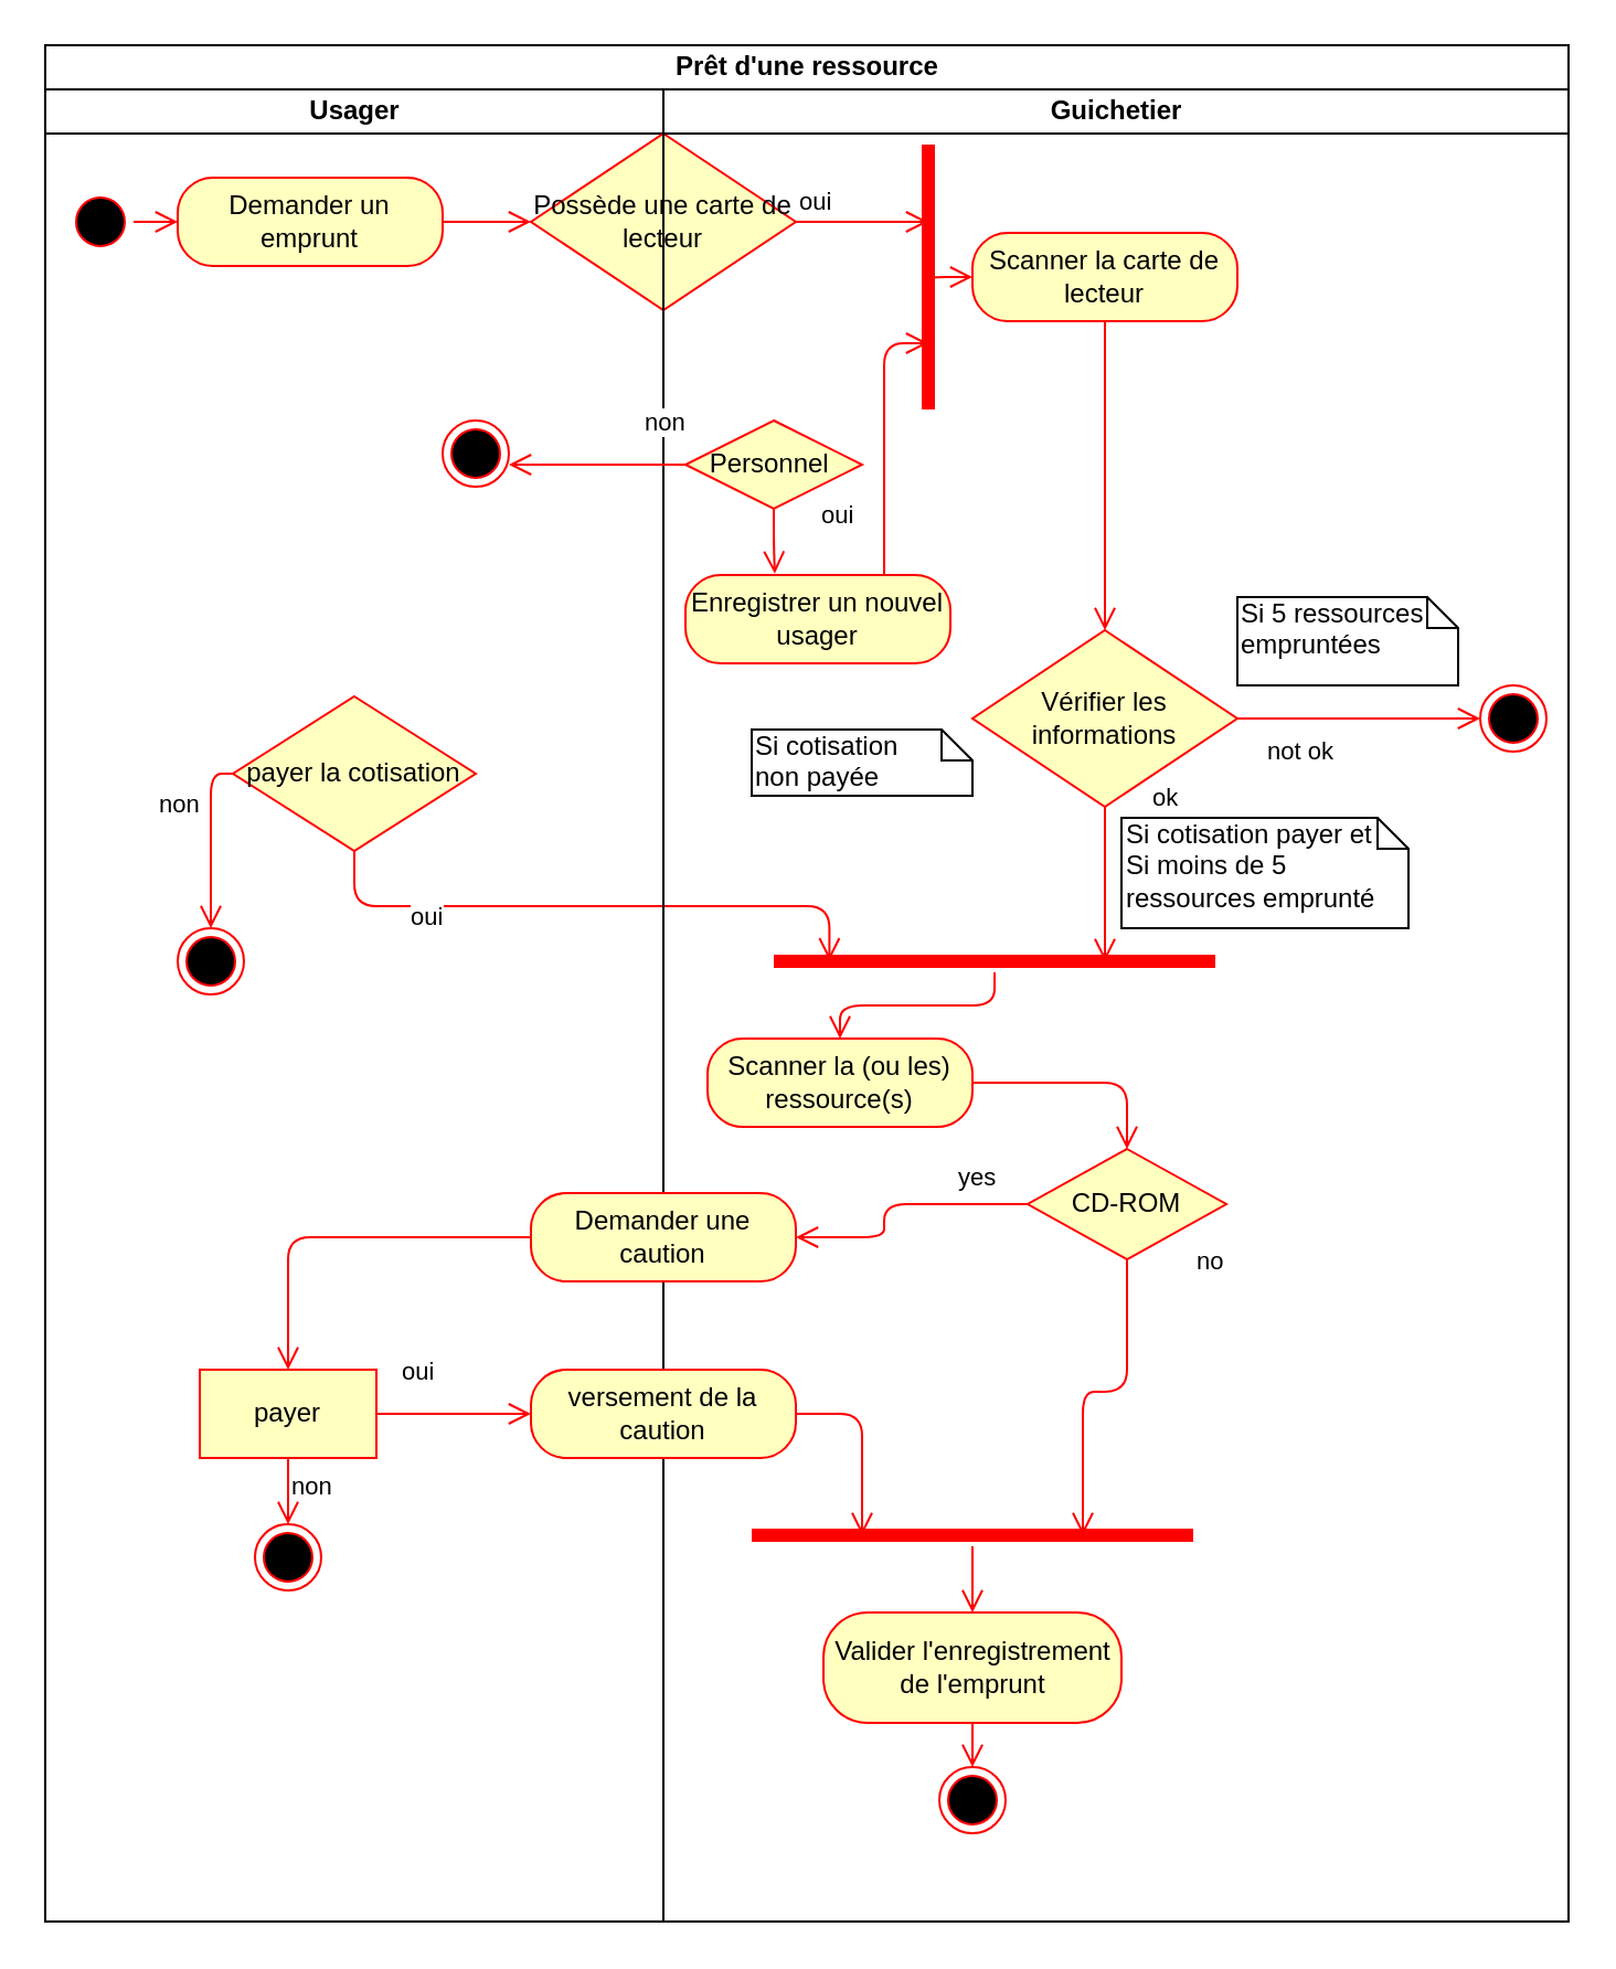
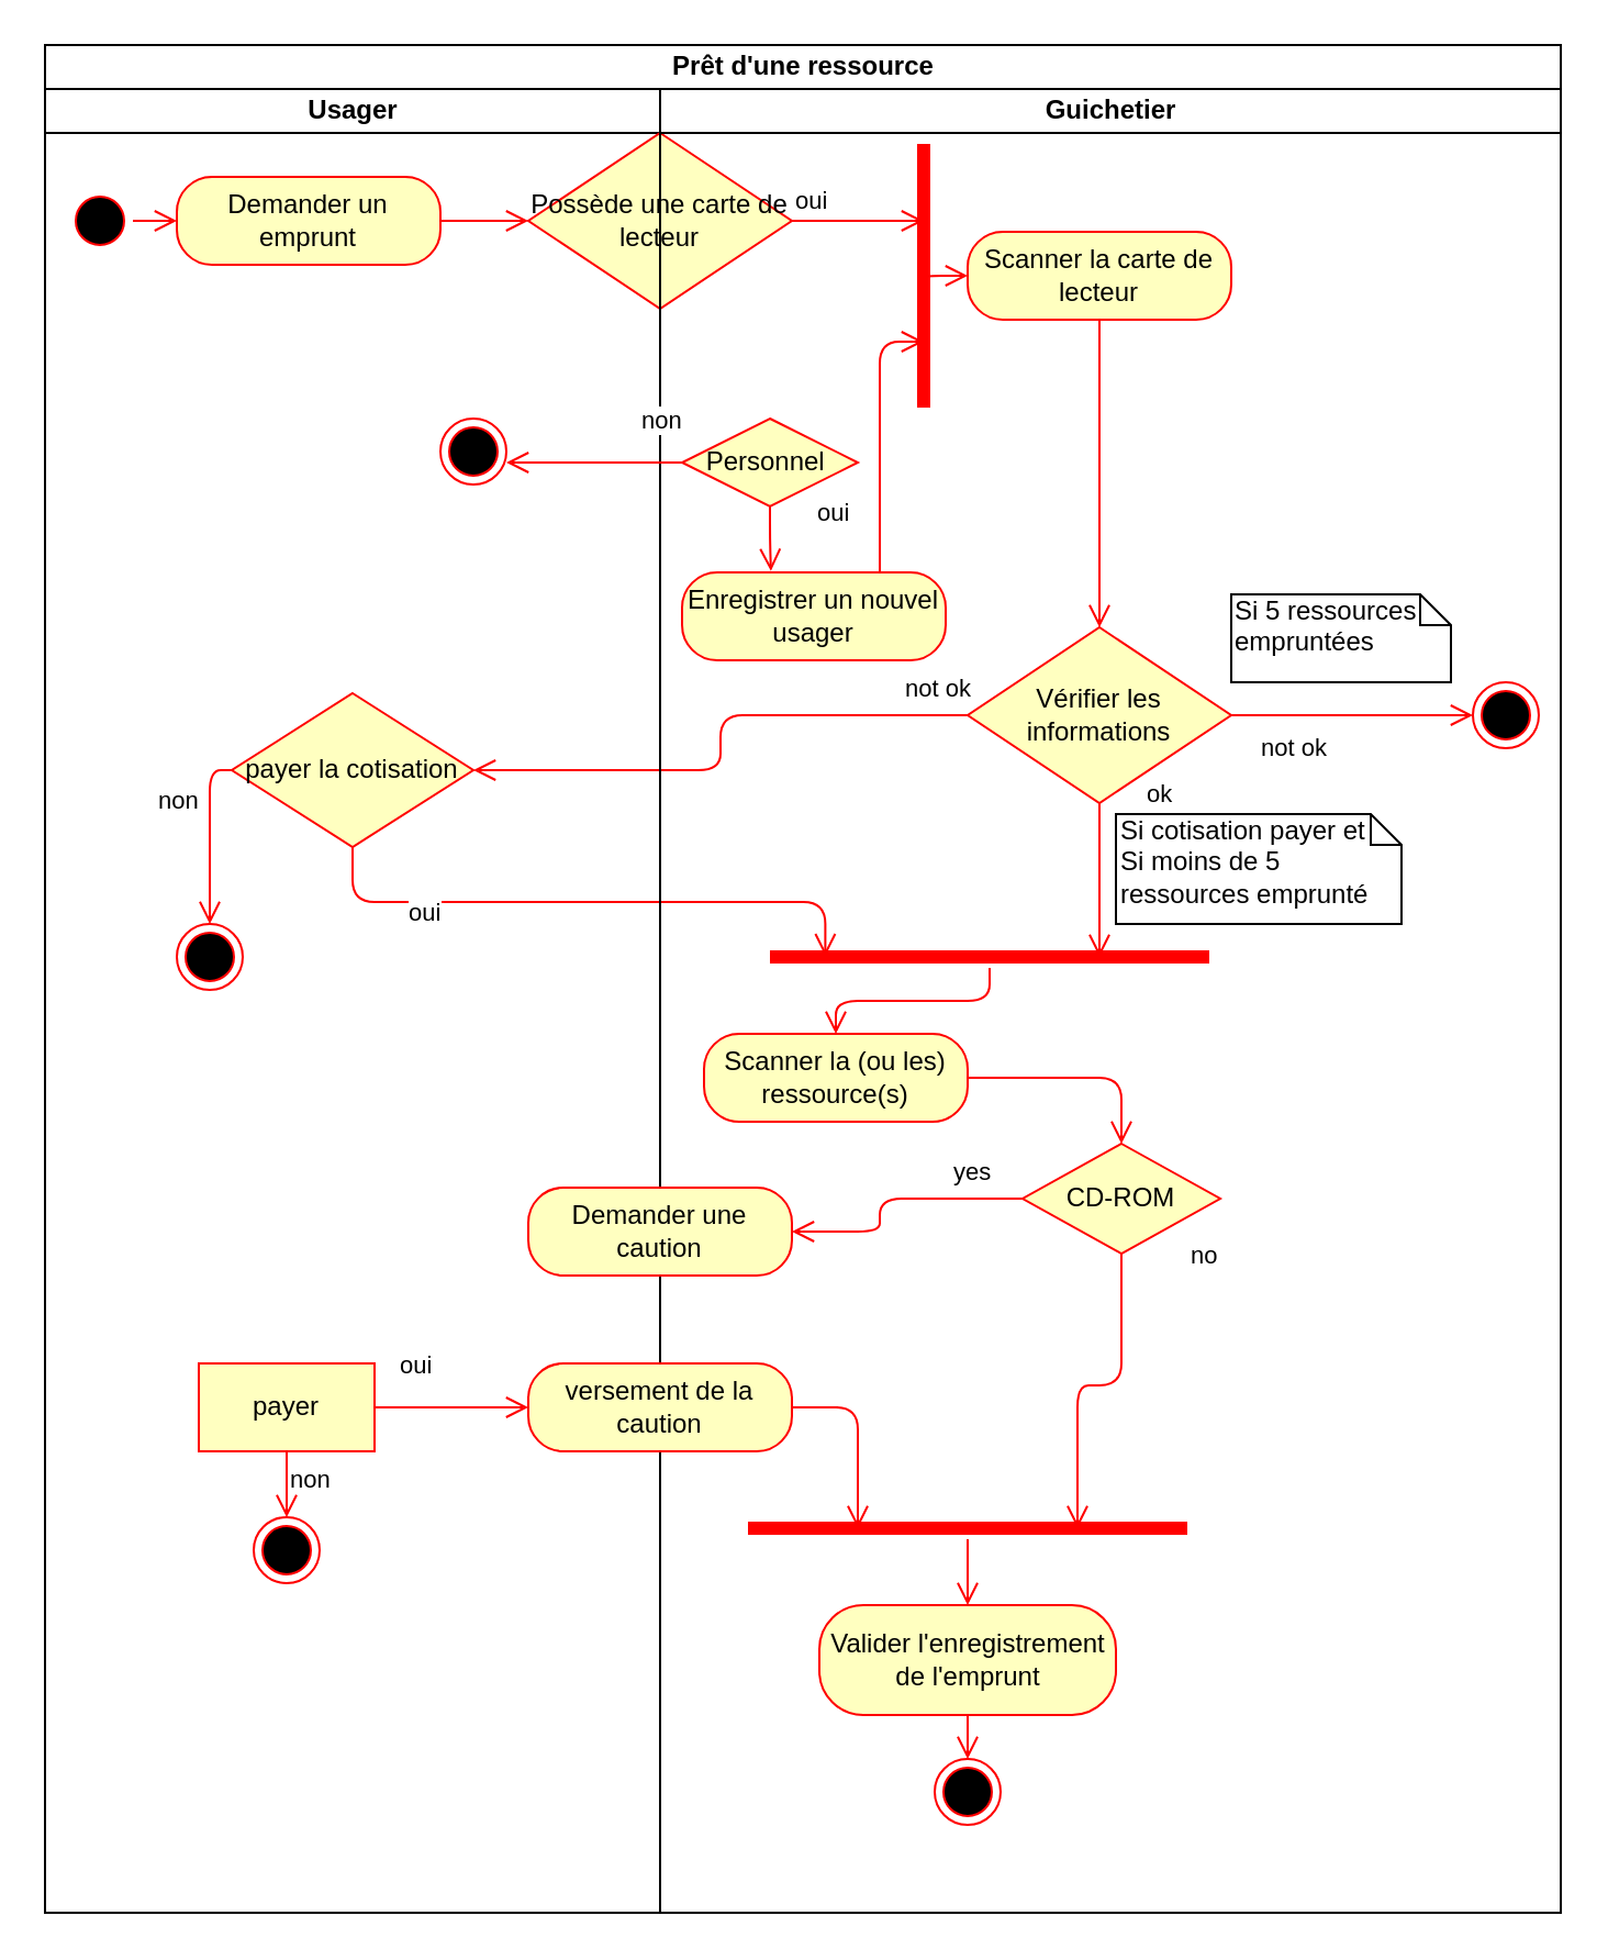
+ <mxCell id="20" value="not ok" style="edgeStyle=orthogonalEdgeStyle;html=1;align=left;verticalAlign=top;endArrow=open;endSize=8;strokeColor=#ff0000;entryX=1;entryY=0.5;entryDx=0;entryDy=0;" parent="2" source="31" target="13" edge="1"><mxGeometry x="-0.76" y="-25" relative="1" as="geometry"><mxPoint x="298" y="350" as="targetPoint" /><Array as="points" /><mxPoint as="offset" /><mxPoint x="313" y="330" as="sourcePoint" /></mxGeometry></mxCell>
- <mxCell id="53" value="Si cotisation &lt;br&gt;non payée" style="shape=note;whiteSpace=wrap;html=1;size=14;verticalAlign=top;align=left;spacingTop=-6;" vertex="1" parent="21"><mxGeometry x="40" y="290" width="100" height="30" as="geometry" /></mxCell>
- <mxCell id="17" value="" style="edgeStyle=orthogonalEdgeStyle;html=1;verticalAlign=bottom;endArrow=open;endSize=8;strokeColor=#ff0000;exitX=0;exitY=0.5;exitDx=0;exitDy=0;entryX=0.5;entryY=0;entryDx=0;entryDy=0;" parent="2" source="45" target="10" edge="1"><mxGeometry relative="1" as="geometry"><mxPoint x="120" y="490" as="targetPoint" /><mxPoint x="310" y="590" as="sourcePoint" /><Array as="points"><mxPoint x="110" y="540" /></Array></mxGeometry></mxCell>
